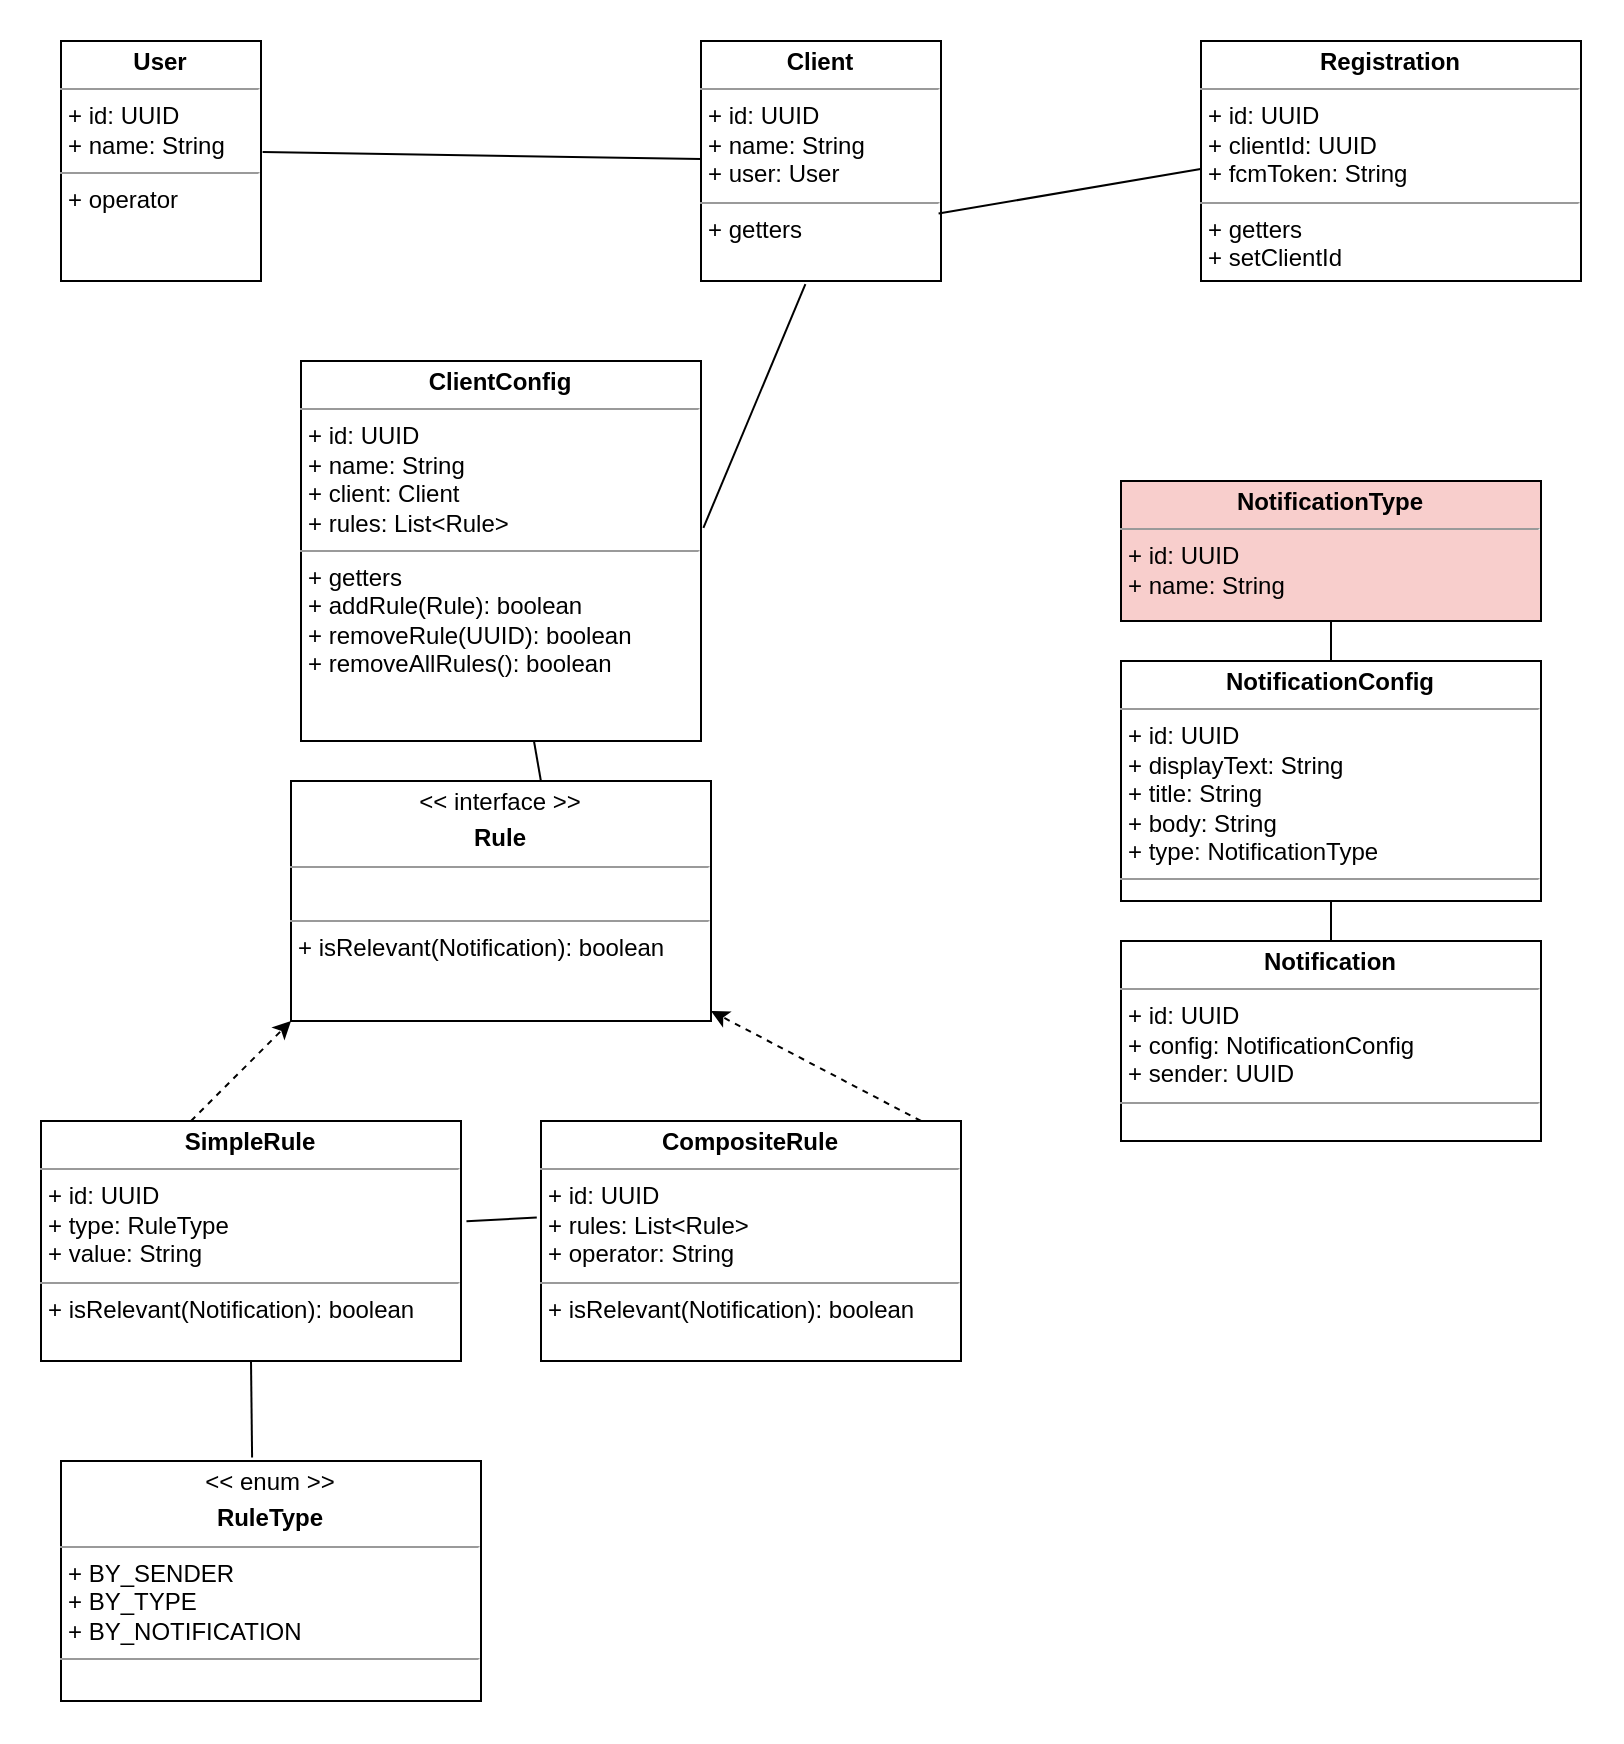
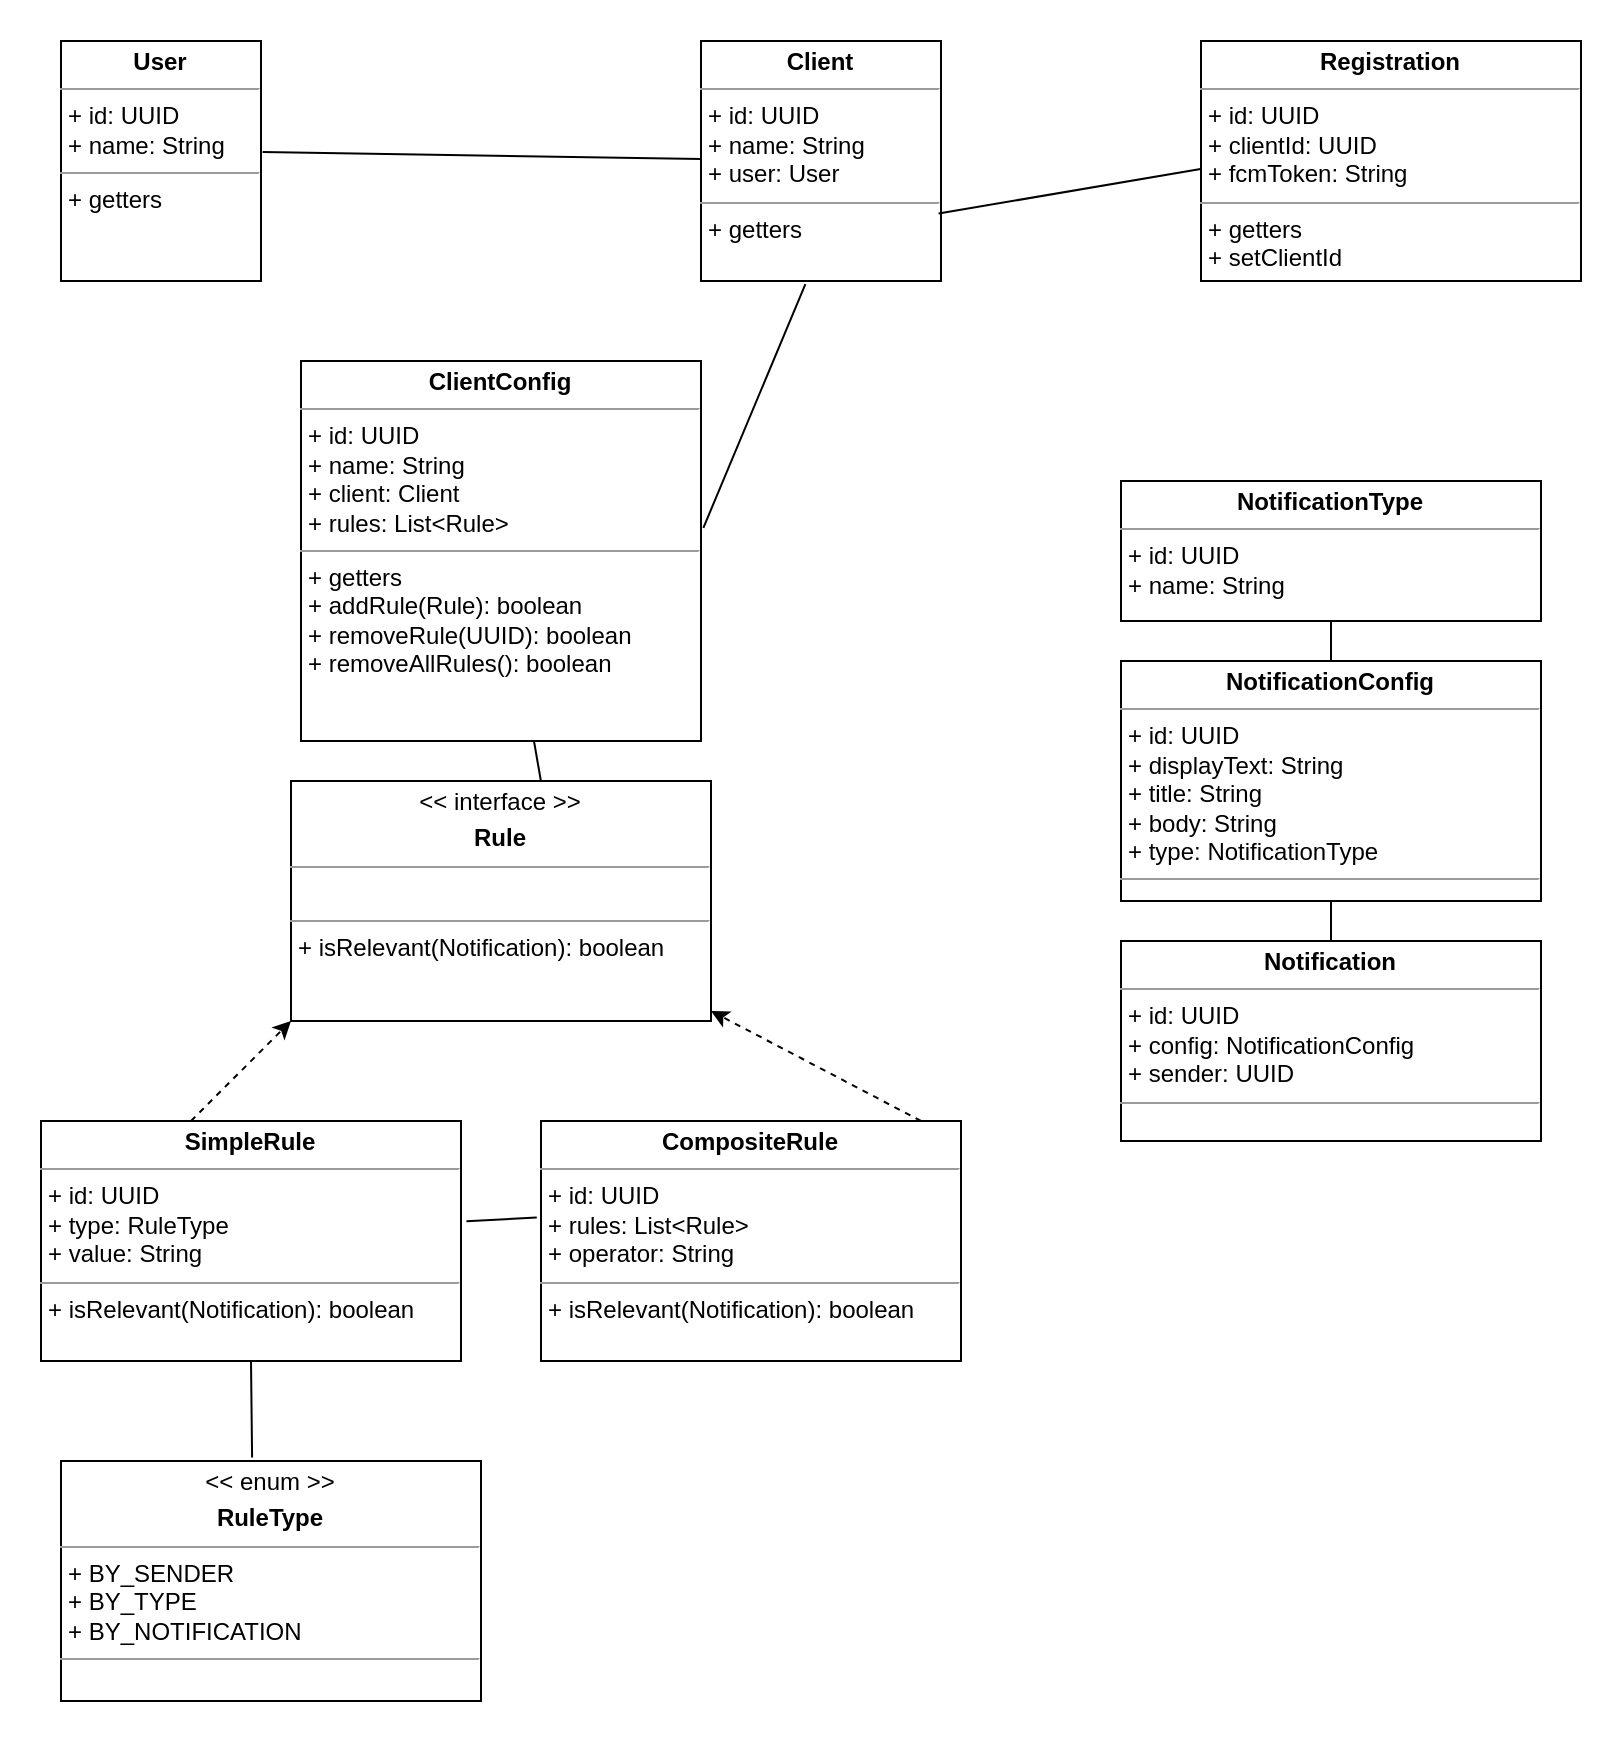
- <mxCell id="4" value="&lt;p style=&quot;margin: 0px ; margin-top: 4px ; text-align: center&quot;&gt;&lt;b&gt;User&lt;/b&gt;&lt;/p&gt;&lt;hr size=&quot;1&quot;&gt;&lt;p style=&quot;margin: 0px ; margin-left: 4px&quot;&gt;+ id: UUID&lt;br&gt;+ name: String&lt;/p&gt;&lt;hr size=&quot;1&quot;&gt;&lt;p style=&quot;margin: 0px ; margin-left: 4px&quot;&gt;&lt;span&gt;+ operator&lt;/span&gt;&lt;br&gt;&lt;/p&gt;" style="verticalAlign=top;align=left;overflow=fill;fontSize=12;fontFamily=Helvetica;html=1;rounded=0;shadow=0;comic=0;labelBackgroundColor=none;strokeWidth=1" vertex="1" parent="1"><mxGeometry x="30" y="20" width="100" height="120" as="geometry" /></mxCell>
+ <mxCell id="4" value="&lt;p style=&quot;margin: 0px ; margin-top: 4px ; text-align: center&quot;&gt;&lt;b&gt;User&lt;/b&gt;&lt;/p&gt;&lt;hr size=&quot;1&quot;&gt;&lt;p style=&quot;margin: 0px ; margin-left: 4px&quot;&gt;+ id: UUID&lt;br&gt;+ name: String&lt;/p&gt;&lt;hr size=&quot;1&quot;&gt;&lt;p style=&quot;margin: 0px ; margin-left: 4px&quot;&gt;&lt;span&gt;+ getters&lt;/span&gt;&lt;br&gt;&lt;/p&gt;" style="verticalAlign=top;align=left;overflow=fill;fontSize=12;fontFamily=Helvetica;html=1;rounded=0;shadow=0;comic=0;labelBackgroundColor=none;strokeWidth=1" vertex="1" parent="1"><mxGeometry x="30" y="20" width="100" height="120" as="geometry" /></mxCell>
- <mxCell id="19" value="&lt;p style=&quot;margin: 0px ; margin-top: 4px ; text-align: center&quot;&gt;&lt;b&gt;NotificationType&lt;/b&gt;&lt;br&gt;&lt;/p&gt;&lt;hr size=&quot;1&quot;&gt;&lt;p style=&quot;margin: 0px ; margin-left: 4px&quot;&gt;+ id: UUID&lt;/p&gt;&lt;p style=&quot;margin: 0px ; margin-left: 4px&quot;&gt;&lt;span&gt;+ name: String&lt;/span&gt;&lt;br&gt;&lt;/p&gt;&lt;p style=&quot;margin: 0px ; margin-left: 4px&quot;&gt;&lt;br&gt;&lt;/p&gt;" style="verticalAlign=top;align=left;overflow=fill;fontSize=12;fontFamily=Helvetica;html=1;rounded=0;shadow=0;comic=0;labelBackgroundColor=none;strokeWidth=1;fillColor=#f8cecc;" vertex="1" parent="1"><mxGeometry x="560" y="240" width="210" height="70" as="geometry" /></mxCell>
+ <mxCell id="19" value="&lt;p style=&quot;margin: 0px ; margin-top: 4px ; text-align: center&quot;&gt;&lt;b&gt;NotificationType&lt;/b&gt;&lt;br&gt;&lt;/p&gt;&lt;hr size=&quot;1&quot;&gt;&lt;p style=&quot;margin: 0px ; margin-left: 4px&quot;&gt;+ id: UUID&lt;/p&gt;&lt;p style=&quot;margin: 0px ; margin-left: 4px&quot;&gt;&lt;span&gt;+ name: String&lt;/span&gt;&lt;br&gt;&lt;/p&gt;&lt;p style=&quot;margin: 0px ; margin-left: 4px&quot;&gt;&lt;br&gt;&lt;/p&gt;" style="verticalAlign=top;align=left;overflow=fill;fontSize=12;fontFamily=Helvetica;html=1;rounded=0;shadow=0;comic=0;labelBackgroundColor=none;strokeWidth=1" vertex="1" parent="1"><mxGeometry x="560" y="240" width="210" height="70" as="geometry" /></mxCell>
